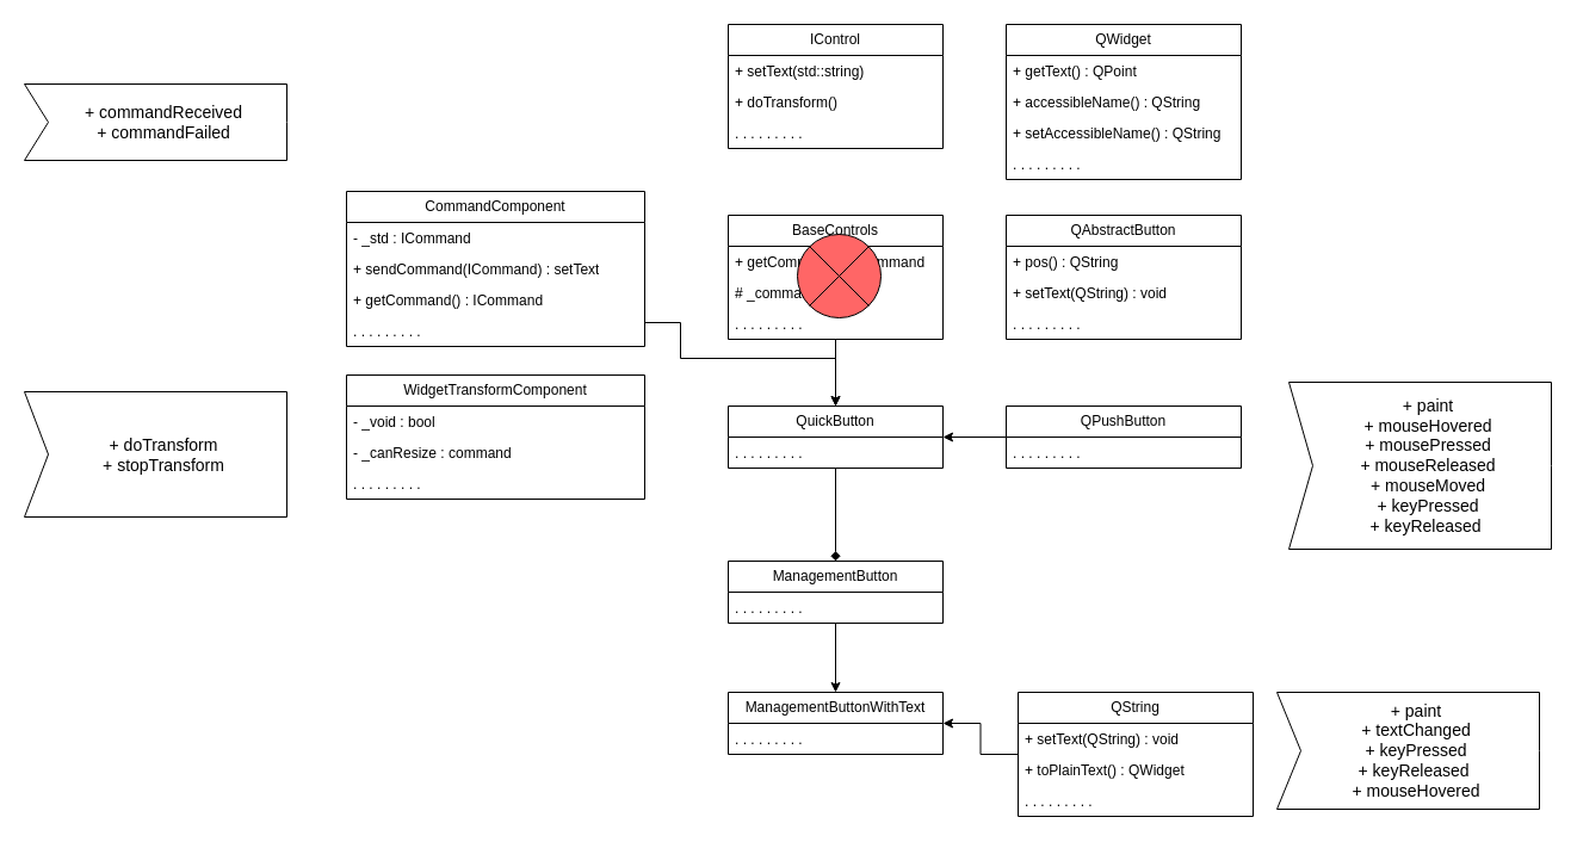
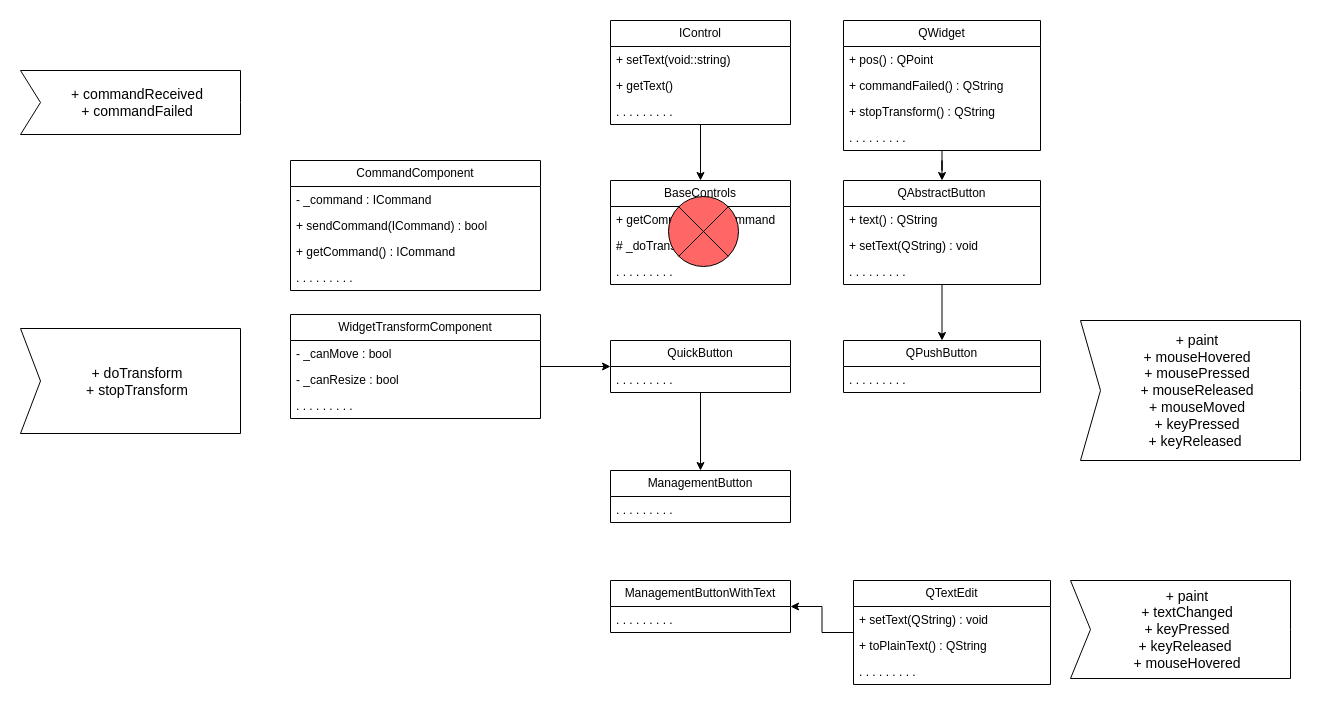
- <mxCell id="4" value="+ setText(std::string)" style="text;strokeColor=none;fillColor=none;align=left;verticalAlign=top;spacingLeft=4;spacingRight=4;overflow=hidden;rotatable=0;points=[[0,0.5],[1,0.5]];portConstraint=eastwest;whiteSpace=wrap;html=1;" vertex="1" parent="3"><mxGeometry y="26" width="180" height="26" as="geometry" /></mxCell>
+ <mxCell id="4" value="+ setText(void::string)" style="text;strokeColor=none;fillColor=none;align=left;verticalAlign=top;spacingLeft=4;spacingRight=4;overflow=hidden;rotatable=0;points=[[0,0.5],[1,0.5]];portConstraint=eastwest;whiteSpace=wrap;html=1;" vertex="1" parent="3"><mxGeometry y="26" width="180" height="26" as="geometry" /></mxCell>
- <mxCell id="28" value="+ getText() : QPoint" style="text;strokeColor=none;fillColor=none;align=left;verticalAlign=top;spacingLeft=4;spacingRight=4;overflow=hidden;rotatable=0;points=[[0,0.5],[1,0.5]];portConstraint=eastwest;whiteSpace=wrap;html=1;" vertex="1" parent="27"><mxGeometry y="26" width="197" height="26" as="geometry" /></mxCell>
+ <mxCell id="28" value="+ pos() : QPoint" style="text;strokeColor=none;fillColor=none;align=left;verticalAlign=top;spacingLeft=4;spacingRight=4;overflow=hidden;rotatable=0;points=[[0,0.5],[1,0.5]];portConstraint=eastwest;whiteSpace=wrap;html=1;" vertex="1" parent="27"><mxGeometry y="26" width="197" height="26" as="geometry" /></mxCell>
- <mxCell id="5" value="+ doTransform()" style="text;strokeColor=none;fillColor=none;align=left;verticalAlign=top;spacingLeft=4;spacingRight=4;overflow=hidden;rotatable=0;points=[[0,0.5],[1,0.5]];portConstraint=eastwest;whiteSpace=wrap;html=1;" vertex="1" parent="3"><mxGeometry y="52" width="180" height="26" as="geometry" /></mxCell>
+ <mxCell id="5" value="+ getText()" style="text;strokeColor=none;fillColor=none;align=left;verticalAlign=top;spacingLeft=4;spacingRight=4;overflow=hidden;rotatable=0;points=[[0,0.5],[1,0.5]];portConstraint=eastwest;whiteSpace=wrap;html=1;" vertex="1" parent="3"><mxGeometry y="52" width="180" height="26" as="geometry" /></mxCell>
- <mxCell id="29" value="+&amp;nbsp;accessibleName() : QString" style="text;strokeColor=none;fillColor=none;align=left;verticalAlign=top;spacingLeft=4;spacingRight=4;overflow=hidden;rotatable=0;points=[[0,0.5],[1,0.5]];portConstraint=eastwest;whiteSpace=wrap;html=1;" vertex="1" parent="27"><mxGeometry y="52" width="197" height="26" as="geometry" /></mxCell>
+ <mxCell id="29" value="+&amp;nbsp;commandFailed() : QString" style="text;strokeColor=none;fillColor=none;align=left;verticalAlign=top;spacingLeft=4;spacingRight=4;overflow=hidden;rotatable=0;points=[[0,0.5],[1,0.5]];portConstraint=eastwest;whiteSpace=wrap;html=1;" vertex="1" parent="27"><mxGeometry y="52" width="197" height="26" as="geometry" /></mxCell>
- <mxCell id="30" value="+ setAccessibleName() : QString" style="text;strokeColor=none;fillColor=none;align=left;verticalAlign=top;spacingLeft=4;spacingRight=4;overflow=hidden;rotatable=0;points=[[0,0.5],[1,0.5]];portConstraint=eastwest;whiteSpace=wrap;html=1;" vertex="1" parent="27"><mxGeometry y="78" width="197" height="26" as="geometry" /></mxCell>
+ <mxCell id="30" value="+ stopTransform() : QString" style="text;strokeColor=none;fillColor=none;align=left;verticalAlign=top;spacingLeft=4;spacingRight=4;overflow=hidden;rotatable=0;points=[[0,0.5],[1,0.5]];portConstraint=eastwest;whiteSpace=wrap;html=1;" vertex="1" parent="27"><mxGeometry y="78" width="197" height="26" as="geometry" /></mxCell>
+ <mxCell id="2" style="edgeStyle=orthogonalEdgeStyle;rounded=0;orthogonalLoop=1;jettySize=auto;html=1;" edge="1" parent="1" source="3" target="8"><mxGeometry relative="1" as="geometry" /></mxCell>
+ <mxCell id="26" style="edgeStyle=orthogonalEdgeStyle;rounded=0;orthogonalLoop=1;jettySize=auto;html=1;" edge="1" parent="1" source="27" target="22"><mxGeometry relative="1" as="geometry" /></mxCell>
- <mxCell id="49" value="- _std : ICommand" style="text;strokeColor=none;fillColor=none;align=left;verticalAlign=top;spacingLeft=4;spacingRight=4;overflow=hidden;rotatable=0;points=[[0,0.5],[1,0.5]];portConstraint=eastwest;whiteSpace=wrap;html=1;" vertex="1" parent="48"><mxGeometry y="26" width="250" height="26" as="geometry" /></mxCell>
+ <mxCell id="49" value="- _command : ICommand" style="text;strokeColor=none;fillColor=none;align=left;verticalAlign=top;spacingLeft=4;spacingRight=4;overflow=hidden;rotatable=0;points=[[0,0.5],[1,0.5]];portConstraint=eastwest;whiteSpace=wrap;html=1;" vertex="1" parent="48"><mxGeometry y="26" width="250" height="26" as="geometry" /></mxCell>
- <mxCell id="23" value="+ pos() : QString" style="text;strokeColor=none;fillColor=none;align=left;verticalAlign=top;spacingLeft=4;spacingRight=4;overflow=hidden;rotatable=0;points=[[0,0.5],[1,0.5]];portConstraint=eastwest;whiteSpace=wrap;html=1;" vertex="1" parent="22"><mxGeometry y="26" width="197" height="26" as="geometry" /></mxCell>
+ <mxCell id="23" value="+ text() : QString" style="text;strokeColor=none;fillColor=none;align=left;verticalAlign=top;spacingLeft=4;spacingRight=4;overflow=hidden;rotatable=0;points=[[0,0.5],[1,0.5]];portConstraint=eastwest;whiteSpace=wrap;html=1;" vertex="1" parent="22"><mxGeometry y="26" width="197" height="26" as="geometry" /></mxCell>
- <mxCell id="50" value="+ sendCommand(ICommand) : setText" style="text;strokeColor=none;fillColor=none;align=left;verticalAlign=top;spacingLeft=4;spacingRight=4;overflow=hidden;rotatable=0;points=[[0,0.5],[1,0.5]];portConstraint=eastwest;whiteSpace=wrap;html=1;" vertex="1" parent="48"><mxGeometry y="52" width="250" height="26" as="geometry" /></mxCell>
+ <mxCell id="50" value="+ sendCommand(ICommand) : bool" style="text;strokeColor=none;fillColor=none;align=left;verticalAlign=top;spacingLeft=4;spacingRight=4;overflow=hidden;rotatable=0;points=[[0,0.5],[1,0.5]];portConstraint=eastwest;whiteSpace=wrap;html=1;" vertex="1" parent="48"><mxGeometry y="52" width="250" height="26" as="geometry" /></mxCell>
- <mxCell id="10" value="# _command" style="text;strokeColor=none;fillColor=none;align=left;verticalAlign=top;spacingLeft=4;spacingRight=4;overflow=hidden;rotatable=0;points=[[0,0.5],[1,0.5]];portConstraint=eastwest;whiteSpace=wrap;html=1;" vertex="1" parent="8"><mxGeometry y="52" width="180" height="26" as="geometry" /></mxCell>
+ <mxCell id="10" value="# _doTransform" style="text;strokeColor=none;fillColor=none;align=left;verticalAlign=top;spacingLeft=4;spacingRight=4;overflow=hidden;rotatable=0;points=[[0,0.5],[1,0.5]];portConstraint=eastwest;whiteSpace=wrap;html=1;" vertex="1" parent="8"><mxGeometry y="52" width="180" height="26" as="geometry" /></mxCell>
- <mxCell id="7" style="edgeStyle=orthogonalEdgeStyle;rounded=0;orthogonalLoop=1;jettySize=auto;html=1;" edge="1" parent="1" source="8" target="13"><mxGeometry relative="1" as="geometry" /></mxCell>
- <mxCell id="47" style="edgeStyle=orthogonalEdgeStyle;rounded=0;orthogonalLoop=1;jettySize=auto;html=1;" edge="1" parent="1" source="48" target="13"><mxGeometry relative="1" as="geometry"><Array as="points"><mxPoint x="570" y="270" /><mxPoint x="570" y="300" /><mxPoint x="700" y="300" /></Array></mxGeometry></mxCell>
+ <mxCell id="21" style="edgeStyle=orthogonalEdgeStyle;rounded=0;orthogonalLoop=1;jettySize=auto;html=1;" edge="1" parent="1" source="22" target="19"><mxGeometry relative="1" as="geometry" /></mxCell>
- <mxCell id="34" value="- _void : bool" style="text;strokeColor=none;fillColor=none;align=left;verticalAlign=top;spacingLeft=4;spacingRight=4;overflow=hidden;rotatable=0;points=[[0,0.5],[1,0.5]];portConstraint=eastwest;whiteSpace=wrap;html=1;" vertex="1" parent="33"><mxGeometry y="26" width="250" height="26" as="geometry" /></mxCell>
+ <mxCell id="34" value="- _canMove : bool" style="text;strokeColor=none;fillColor=none;align=left;verticalAlign=top;spacingLeft=4;spacingRight=4;overflow=hidden;rotatable=0;points=[[0,0.5],[1,0.5]];portConstraint=eastwest;whiteSpace=wrap;html=1;" vertex="1" parent="33"><mxGeometry y="26" width="250" height="26" as="geometry" /></mxCell>
+ <mxCell id="32" style="edgeStyle=orthogonalEdgeStyle;rounded=0;orthogonalLoop=1;jettySize=auto;html=1;" edge="1" parent="1" source="33" target="13"><mxGeometry relative="1" as="geometry" /></mxCell>
- <mxCell id="18" style="edgeStyle=orthogonalEdgeStyle;rounded=0;orthogonalLoop=1;jettySize=auto;html=1;" edge="1" parent="1" source="19" target="13"><mxGeometry relative="1" as="geometry" /></mxCell>
- <mxCell id="35" value="- _canResize : command" style="text;strokeColor=none;fillColor=none;align=left;verticalAlign=top;spacingLeft=4;spacingRight=4;overflow=hidden;rotatable=0;points=[[0,0.5],[1,0.5]];portConstraint=eastwest;whiteSpace=wrap;html=1;" vertex="1" parent="33"><mxGeometry y="52" width="250" height="26" as="geometry" /></mxCell>
+ <mxCell id="35" value="- _canResize : bool" style="text;strokeColor=none;fillColor=none;align=left;verticalAlign=top;spacingLeft=4;spacingRight=4;overflow=hidden;rotatable=0;points=[[0,0.5],[1,0.5]];portConstraint=eastwest;whiteSpace=wrap;html=1;" vertex="1" parent="33"><mxGeometry y="52" width="250" height="26" as="geometry" /></mxCell>
- <mxCell id="12" style="edgeStyle=orthogonalEdgeStyle;rounded=0;orthogonalLoop=1;jettySize=auto;html=1;endArrow=diamond;" edge="1" parent="1" source="13" target="16"><mxGeometry relative="1" as="geometry" /></mxCell>
+ <mxCell id="12" style="edgeStyle=orthogonalEdgeStyle;rounded=0;orthogonalLoop=1;jettySize=auto;html=1;" edge="1" parent="1" source="13" target="16"><mxGeometry relative="1" as="geometry" /></mxCell>
- <mxCell id="15" style="edgeStyle=orthogonalEdgeStyle;rounded=0;orthogonalLoop=1;jettySize=auto;html=1;" edge="1" parent="1" source="16" target="37"><mxGeometry relative="1" as="geometry" /></mxCell>
- <mxCell id="40" value="QString" style="swimlane;fontStyle=0;childLayout=stackLayout;horizontal=1;startSize=26;fillColor=none;horizontalStack=0;resizeParent=1;resizeParentMax=0;resizeLast=0;collapsible=1;marginBottom=0;whiteSpace=wrap;html=1;" vertex="1" parent="1"><mxGeometry x="853" y="580" width="197" height="104" as="geometry" /></mxCell>
+ <mxCell id="40" value="QTextEdit" style="swimlane;fontStyle=0;childLayout=stackLayout;horizontal=1;startSize=26;fillColor=none;horizontalStack=0;resizeParent=1;resizeParentMax=0;resizeLast=0;collapsible=1;marginBottom=0;whiteSpace=wrap;html=1;" vertex="1" parent="1"><mxGeometry x="853" y="580" width="197" height="104" as="geometry" /></mxCell>
- <mxCell id="42" value="+ toPlainText() : QWidget" style="text;strokeColor=none;fillColor=none;align=left;verticalAlign=top;spacingLeft=4;spacingRight=4;overflow=hidden;rotatable=0;points=[[0,0.5],[1,0.5]];portConstraint=eastwest;whiteSpace=wrap;html=1;" vertex="1" parent="40"><mxGeometry y="52" width="197" height="26" as="geometry" /></mxCell>
+ <mxCell id="42" value="+ toPlainText() : QString" style="text;strokeColor=none;fillColor=none;align=left;verticalAlign=top;spacingLeft=4;spacingRight=4;overflow=hidden;rotatable=0;points=[[0,0.5],[1,0.5]];portConstraint=eastwest;whiteSpace=wrap;html=1;" vertex="1" parent="40"><mxGeometry y="52" width="197" height="26" as="geometry" /></mxCell>
